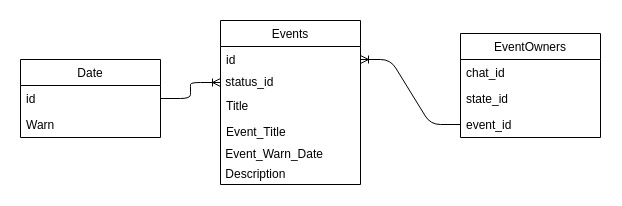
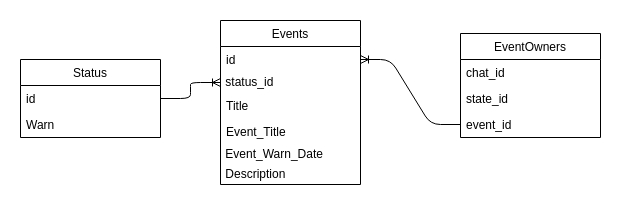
- <mxCell id="13" value="Date" style="swimlane;fontStyle=0;childLayout=stackLayout;horizontal=1;startSize=26;horizontalStack=0;resizeParent=1;resizeParentMax=0;resizeLast=0;collapsible=1;marginBottom=0;" vertex="1" parent="1"><mxGeometry x="20" y="59" width="140" height="78" as="geometry" /></mxCell>
+ <mxCell id="13" value="Status" style="swimlane;fontStyle=0;childLayout=stackLayout;horizontal=1;startSize=26;horizontalStack=0;resizeParent=1;resizeParentMax=0;resizeLast=0;collapsible=1;marginBottom=0;" vertex="1" parent="1"><mxGeometry x="20" y="59" width="140" height="78" as="geometry" /></mxCell>
